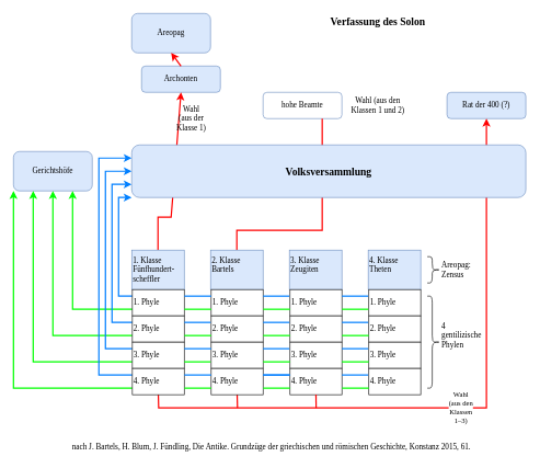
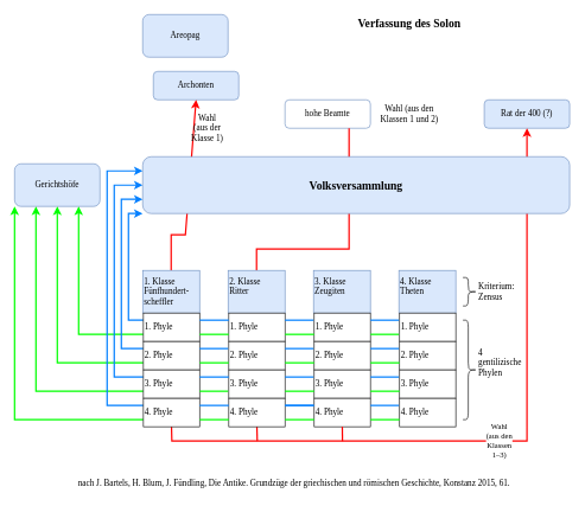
- <mxCell id="5" value="" style="endArrow=classic;html=1;fontFamily=cardo;entryX=0.5;entryY=1;entryDx=0;entryDy=0;exitX=0.5;exitY=0;exitDx=0;exitDy=0;strokeWidth=2;strokeColor=#FF0000;" parent="1" source="3" target="4" edge="1"><mxGeometry width="50" height="50" relative="1" as="geometry"><mxPoint x="200" y="150" as="sourcePoint" /><mxPoint x="250" y="100" as="targetPoint" /></mxGeometry></mxCell>
- <mxCell id="40" value="&lt;div&gt;2. Klasse&lt;/div&gt;&lt;div&gt;Bartels&lt;br&gt;&lt;/div&gt;&lt;div&gt;&lt;br&gt;&lt;/div&gt;" style="rounded=0;whiteSpace=wrap;html=1;fontFamily=cardo;align=left;fillColor=#dae8fc;strokeColor=#6c8ebf;" parent="39" vertex="1"><mxGeometry width="80" height="60" as="geometry" /></mxCell>
+ <mxCell id="40" value="&lt;div&gt;2. Klasse&lt;/div&gt;&lt;div&gt;Ritter&lt;br&gt;&lt;/div&gt;&lt;div&gt;&lt;br&gt;&lt;/div&gt;" style="rounded=0;whiteSpace=wrap;html=1;fontFamily=cardo;align=left;fillColor=#dae8fc;strokeColor=#6c8ebf;" parent="39" vertex="1"><mxGeometry width="80" height="60" as="geometry" /></mxCell>
- <mxCell id="25" value="&lt;div&gt;Areopag:&lt;/div&gt;&lt;div&gt;Zensus&lt;br&gt;&lt;/div&gt;" style="text;html=1;strokeColor=none;fillColor=none;align=left;verticalAlign=middle;whiteSpace=wrap;rounded=0;fontFamily=cardo;" parent="1" vertex="1"><mxGeometry x="670" y="400" width="40" height="20" as="geometry" /></mxCell>
+ <mxCell id="25" value="&lt;div&gt;Kriterium:&lt;/div&gt;&lt;div&gt;Zensus&lt;br&gt;&lt;/div&gt;" style="text;html=1;strokeColor=none;fillColor=none;align=left;verticalAlign=middle;whiteSpace=wrap;rounded=0;fontFamily=cardo;" parent="1" vertex="1"><mxGeometry x="670" y="400" width="40" height="20" as="geometry" /></mxCell>
